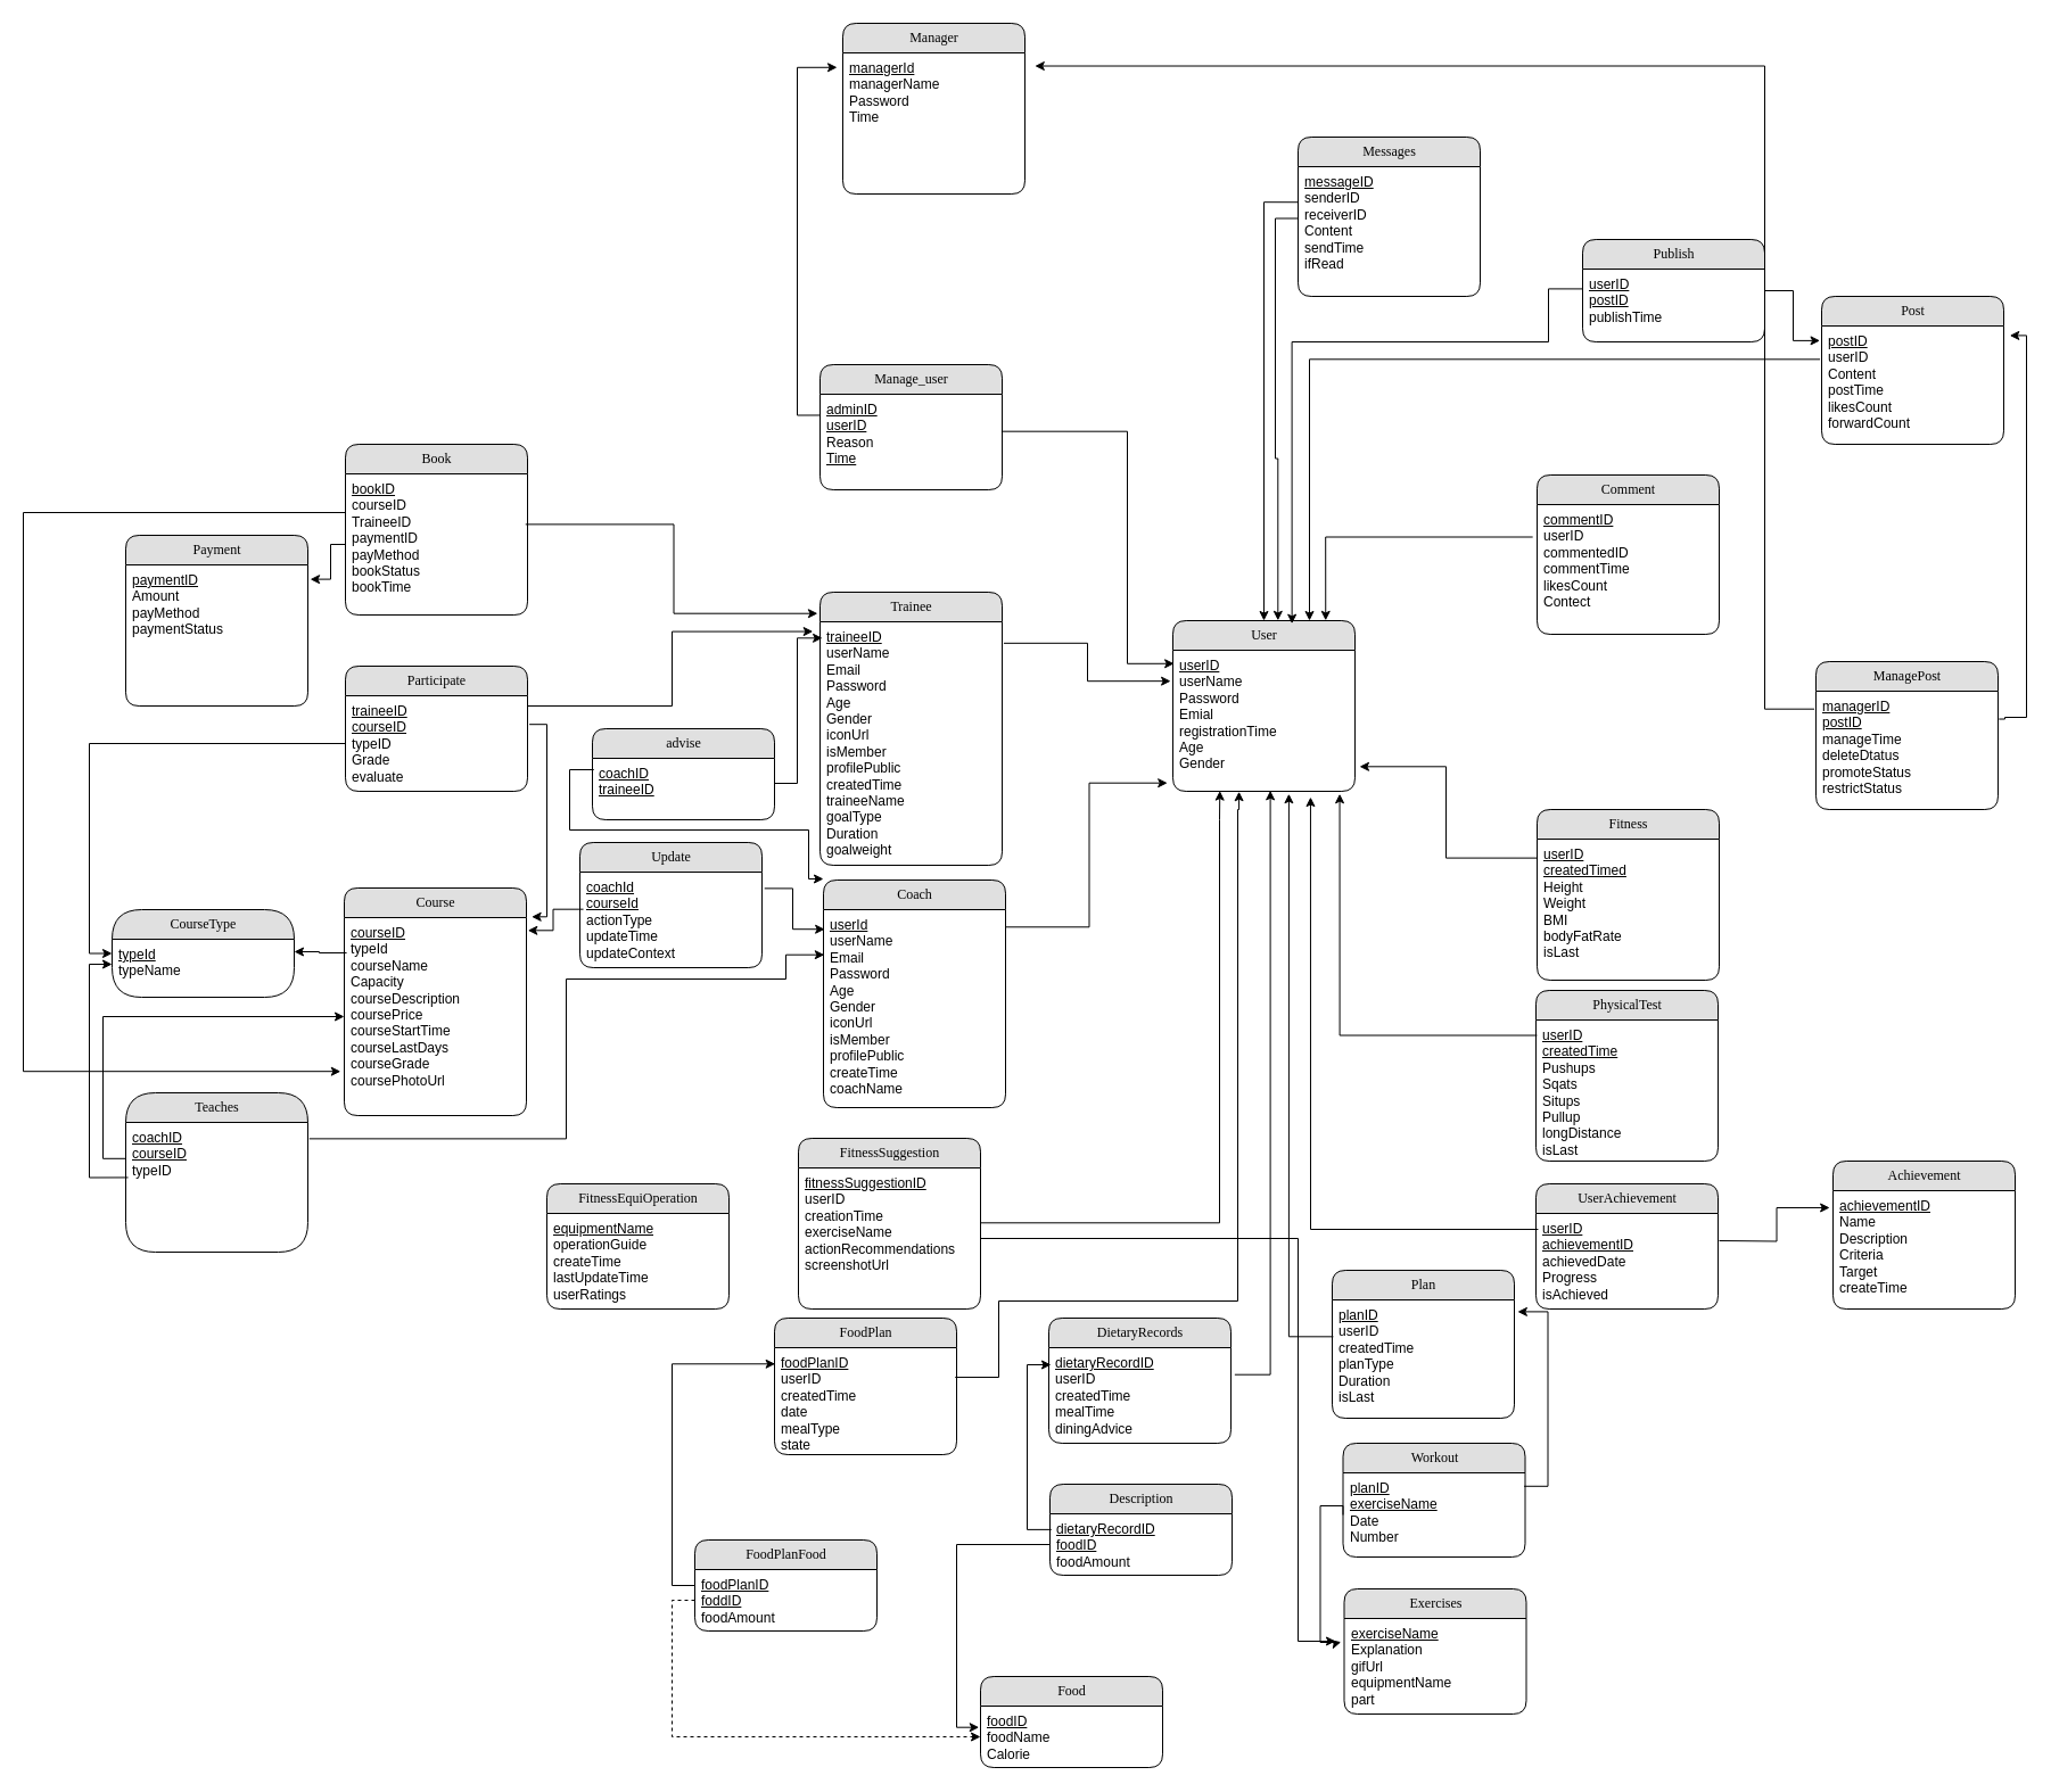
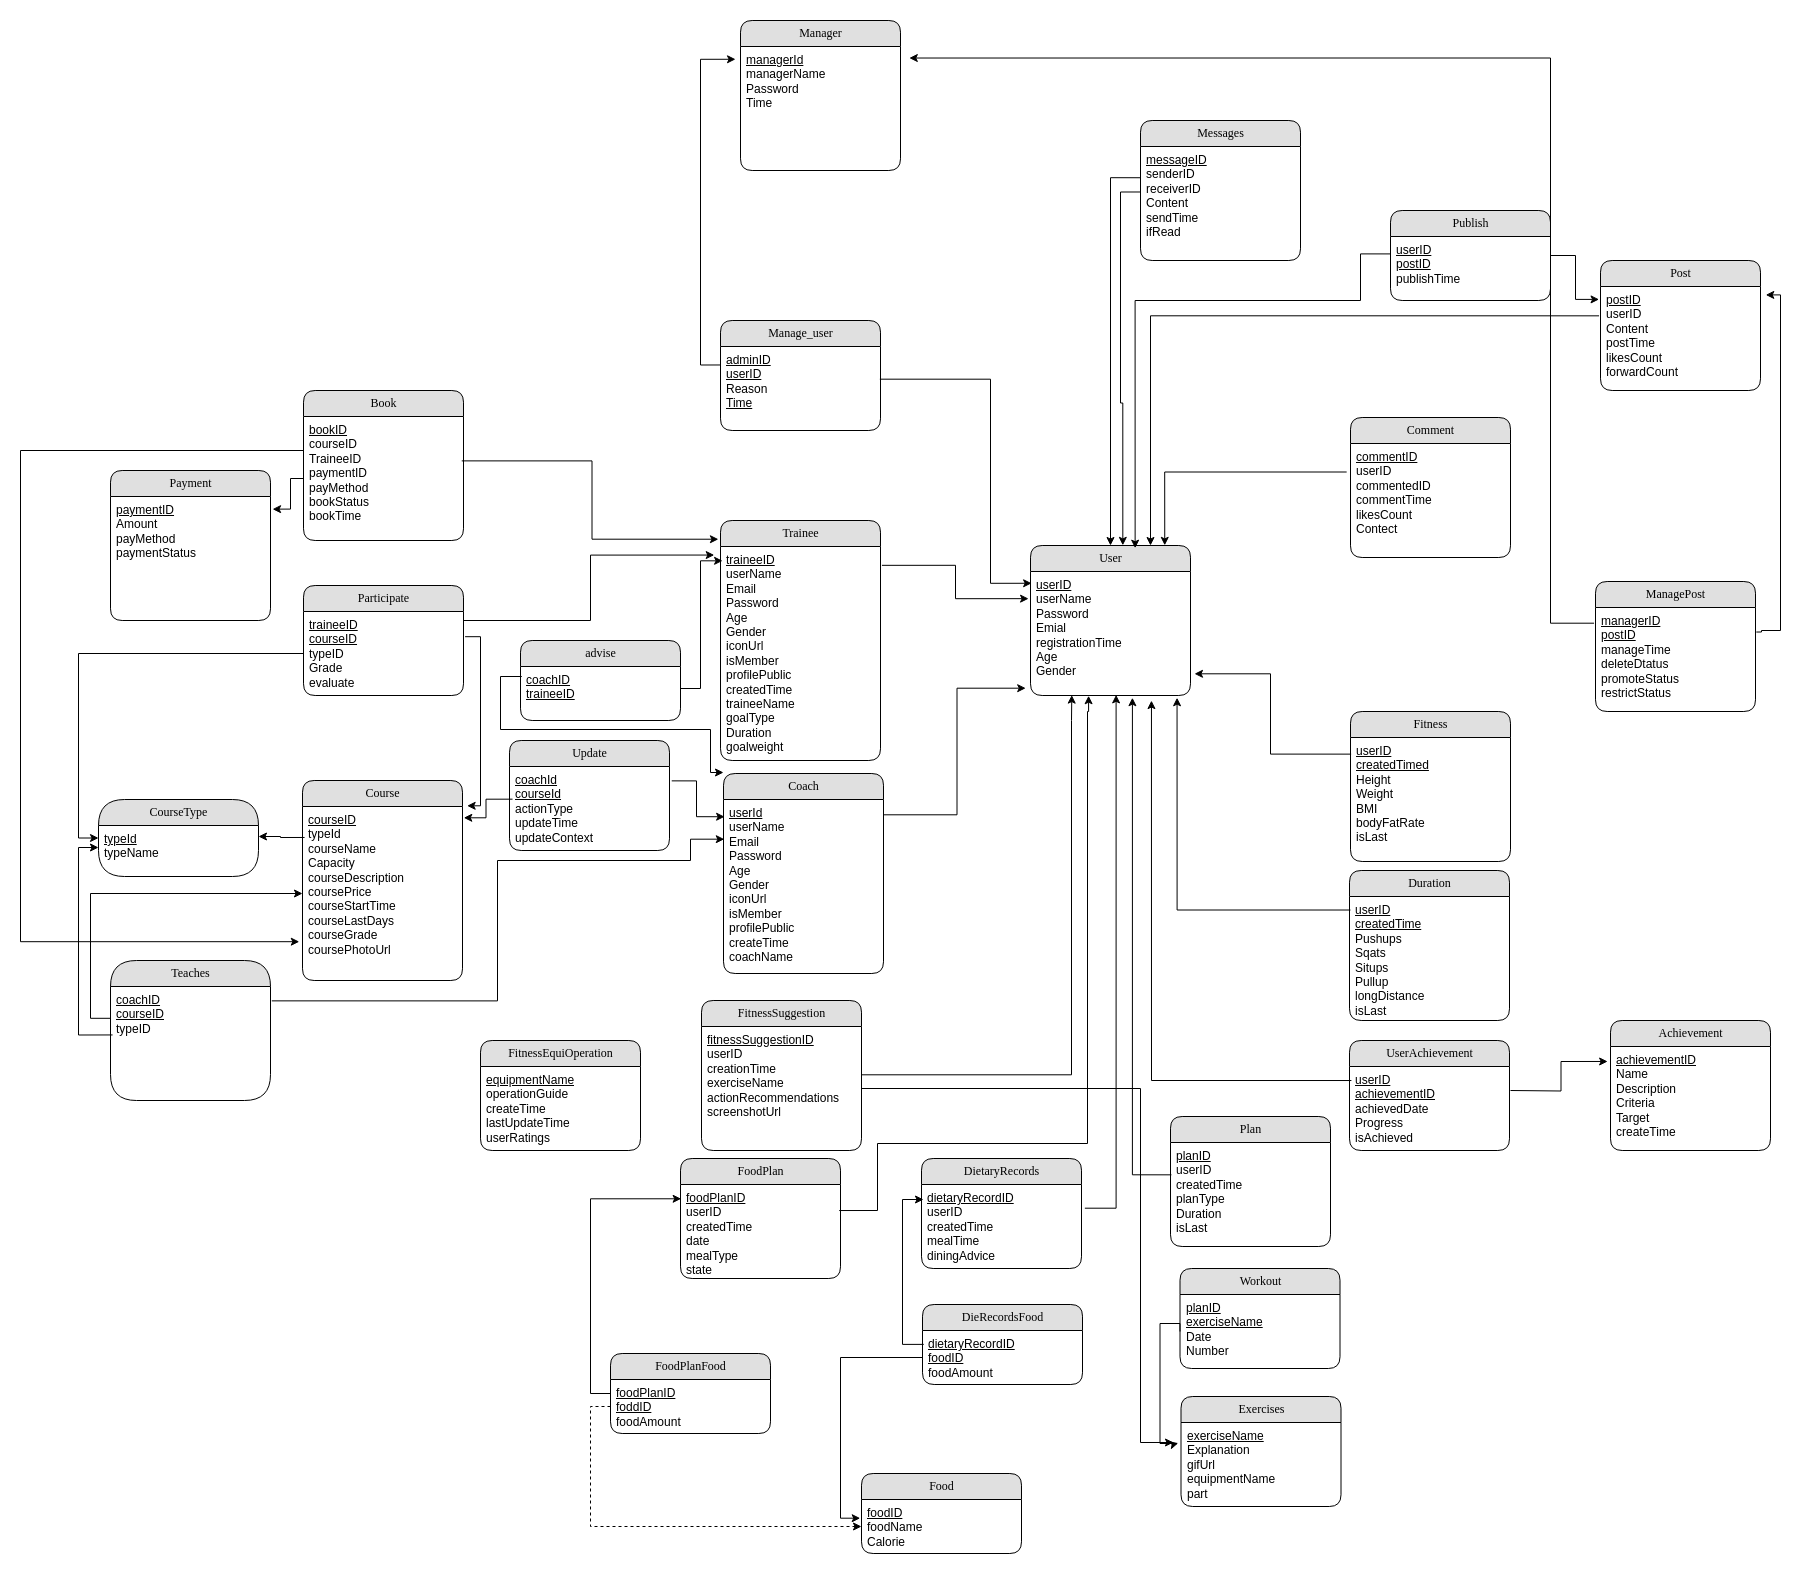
- <mxCell id="28" value="PhysicalTest" style="swimlane;html=1;fontStyle=0;childLayout=stackLayout;horizontal=1;startSize=26;fillColor=#e0e0e0;horizontalStack=0;resizeParent=1;resizeLast=0;collapsible=1;marginBottom=0;swimlaneFillColor=#ffffff;align=center;rounded=1;shadow=0;comic=0;labelBackgroundColor=none;strokeWidth=1;fontFamily=Verdana;fontSize=12" parent="1" vertex="1"><mxGeometry x="1349" y="870" width="160" height="150" as="geometry" /></mxCell>
+ <mxCell id="28" value="Duration" style="swimlane;html=1;fontStyle=0;childLayout=stackLayout;horizontal=1;startSize=26;fillColor=#e0e0e0;horizontalStack=0;resizeParent=1;resizeLast=0;collapsible=1;marginBottom=0;swimlaneFillColor=#ffffff;align=center;rounded=1;shadow=0;comic=0;labelBackgroundColor=none;strokeWidth=1;fontFamily=Verdana;fontSize=12" parent="1" vertex="1"><mxGeometry x="1349" y="870" width="160" height="150" as="geometry" /></mxCell>
- <mxCell id="99" style="edgeStyle=orthogonalEdgeStyle;rounded=0;orthogonalLoop=1;jettySize=auto;html=1;exitX=0.994;exitY=0.159;exitDx=0;exitDy=0;entryX=1.018;entryY=0.1;entryDx=0;entryDy=0;entryPerimeter=0;exitPerimeter=0;" parent="1" source="5" target="11" edge="1"><mxGeometry relative="1" as="geometry" /></mxCell>
- <mxCell id="8" value="Description" style="swimlane;html=1;fontStyle=0;childLayout=stackLayout;horizontal=1;startSize=26;fillColor=#e0e0e0;horizontalStack=0;resizeParent=1;resizeLast=0;collapsible=1;marginBottom=0;swimlaneFillColor=#ffffff;align=center;rounded=1;shadow=0;comic=0;labelBackgroundColor=none;strokeWidth=1;fontFamily=Verdana;fontSize=12" parent="1" vertex="1"><mxGeometry x="922" y="1304" width="160" height="80" as="geometry" /></mxCell>
+ <mxCell id="8" value="DieRecordsFood" style="swimlane;html=1;fontStyle=0;childLayout=stackLayout;horizontal=1;startSize=26;fillColor=#e0e0e0;horizontalStack=0;resizeParent=1;resizeLast=0;collapsible=1;marginBottom=0;swimlaneFillColor=#ffffff;align=center;rounded=1;shadow=0;comic=0;labelBackgroundColor=none;strokeWidth=1;fontFamily=Verdana;fontSize=12" parent="1" vertex="1"><mxGeometry x="922" y="1304" width="160" height="80" as="geometry" /></mxCell>
